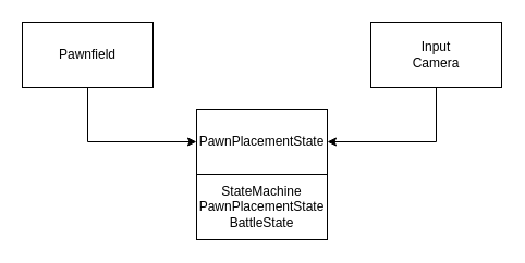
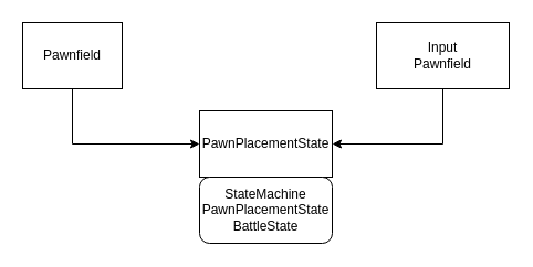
- <mxCell id="5" value="Pawnfield" style="rounded=0;whiteSpace=wrap;html=1;" vertex="1" parent="1"><mxGeometry x="20" y="20" width="120" height="60" as="geometry" /></mxCell>
+ <mxCell id="5" value="Pawnfield" style="rounded=0;whiteSpace=wrap;html=1;" vertex="1" parent="1"><mxGeometry x="20" y="20" width="90" height="60" as="geometry" /></mxCell>
- <mxCell id="3" value="Input&lt;div&gt;Camera&lt;/div&gt;" style="rounded=0;whiteSpace=wrap;html=1;" vertex="1" parent="1"><mxGeometry x="340" y="20" width="120" height="60" as="geometry" /></mxCell>
+ <mxCell id="3" value="Input&lt;div&gt;Pawnfield&lt;/div&gt;" style="rounded=0;whiteSpace=wrap;html=1;" vertex="1" parent="1"><mxGeometry x="340" y="20" width="120" height="60" as="geometry" /></mxCell>
- <mxCell id="8" value="StateMachine&lt;div&gt;PawnPlacementState&lt;br&gt;&lt;/div&gt;&lt;div&gt;BattleState&lt;br&gt;&lt;/div&gt;" style="rounded=0;whiteSpace=wrap;html=1;" vertex="1" parent="6"><mxGeometry y="60" width="120" height="60" as="geometry" /></mxCell>
+ <mxCell id="8" value="StateMachine&lt;div&gt;PawnPlacementState&lt;br&gt;&lt;/div&gt;&lt;div&gt;BattleState&lt;br&gt;&lt;/div&gt;" style="whiteSpace=wrap;html=1;rounded=1;" vertex="1" parent="6"><mxGeometry y="60" width="120" height="60" as="geometry" /></mxCell>
